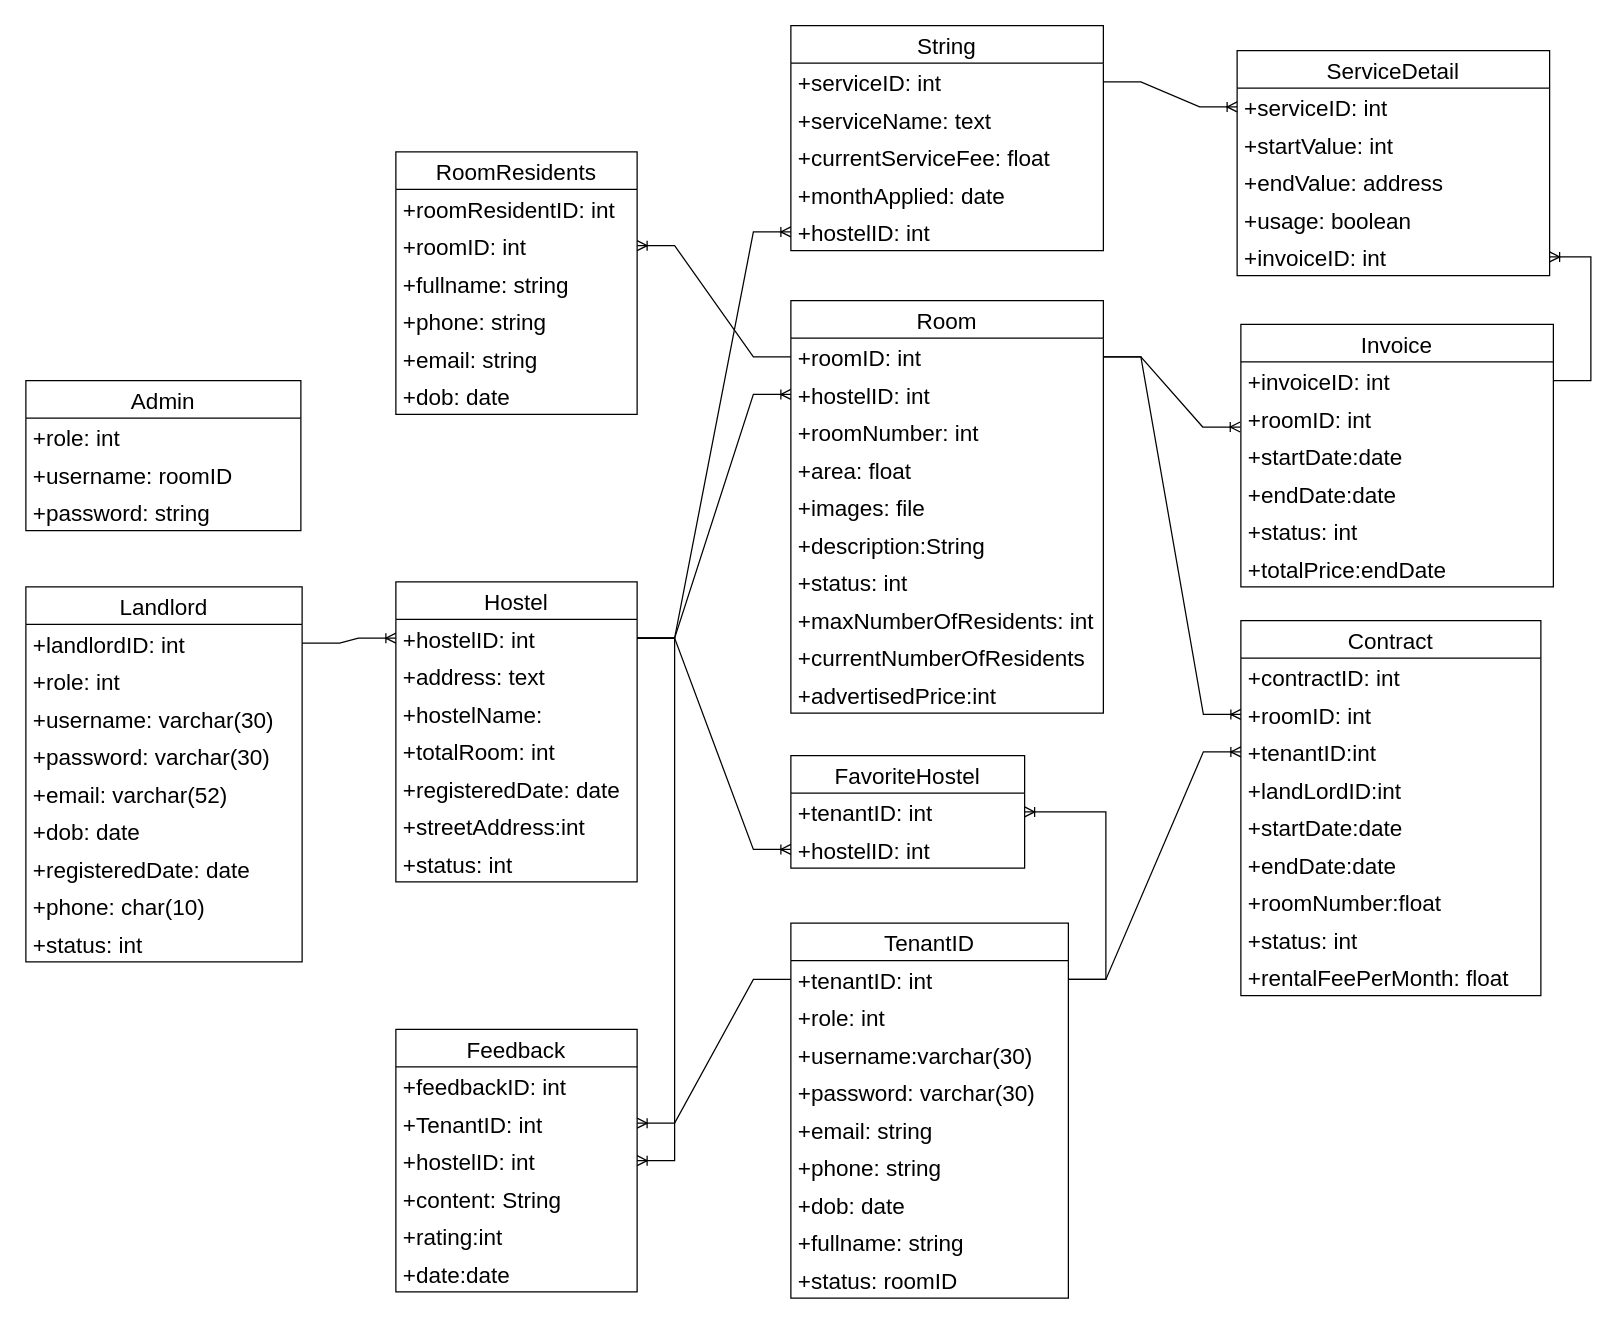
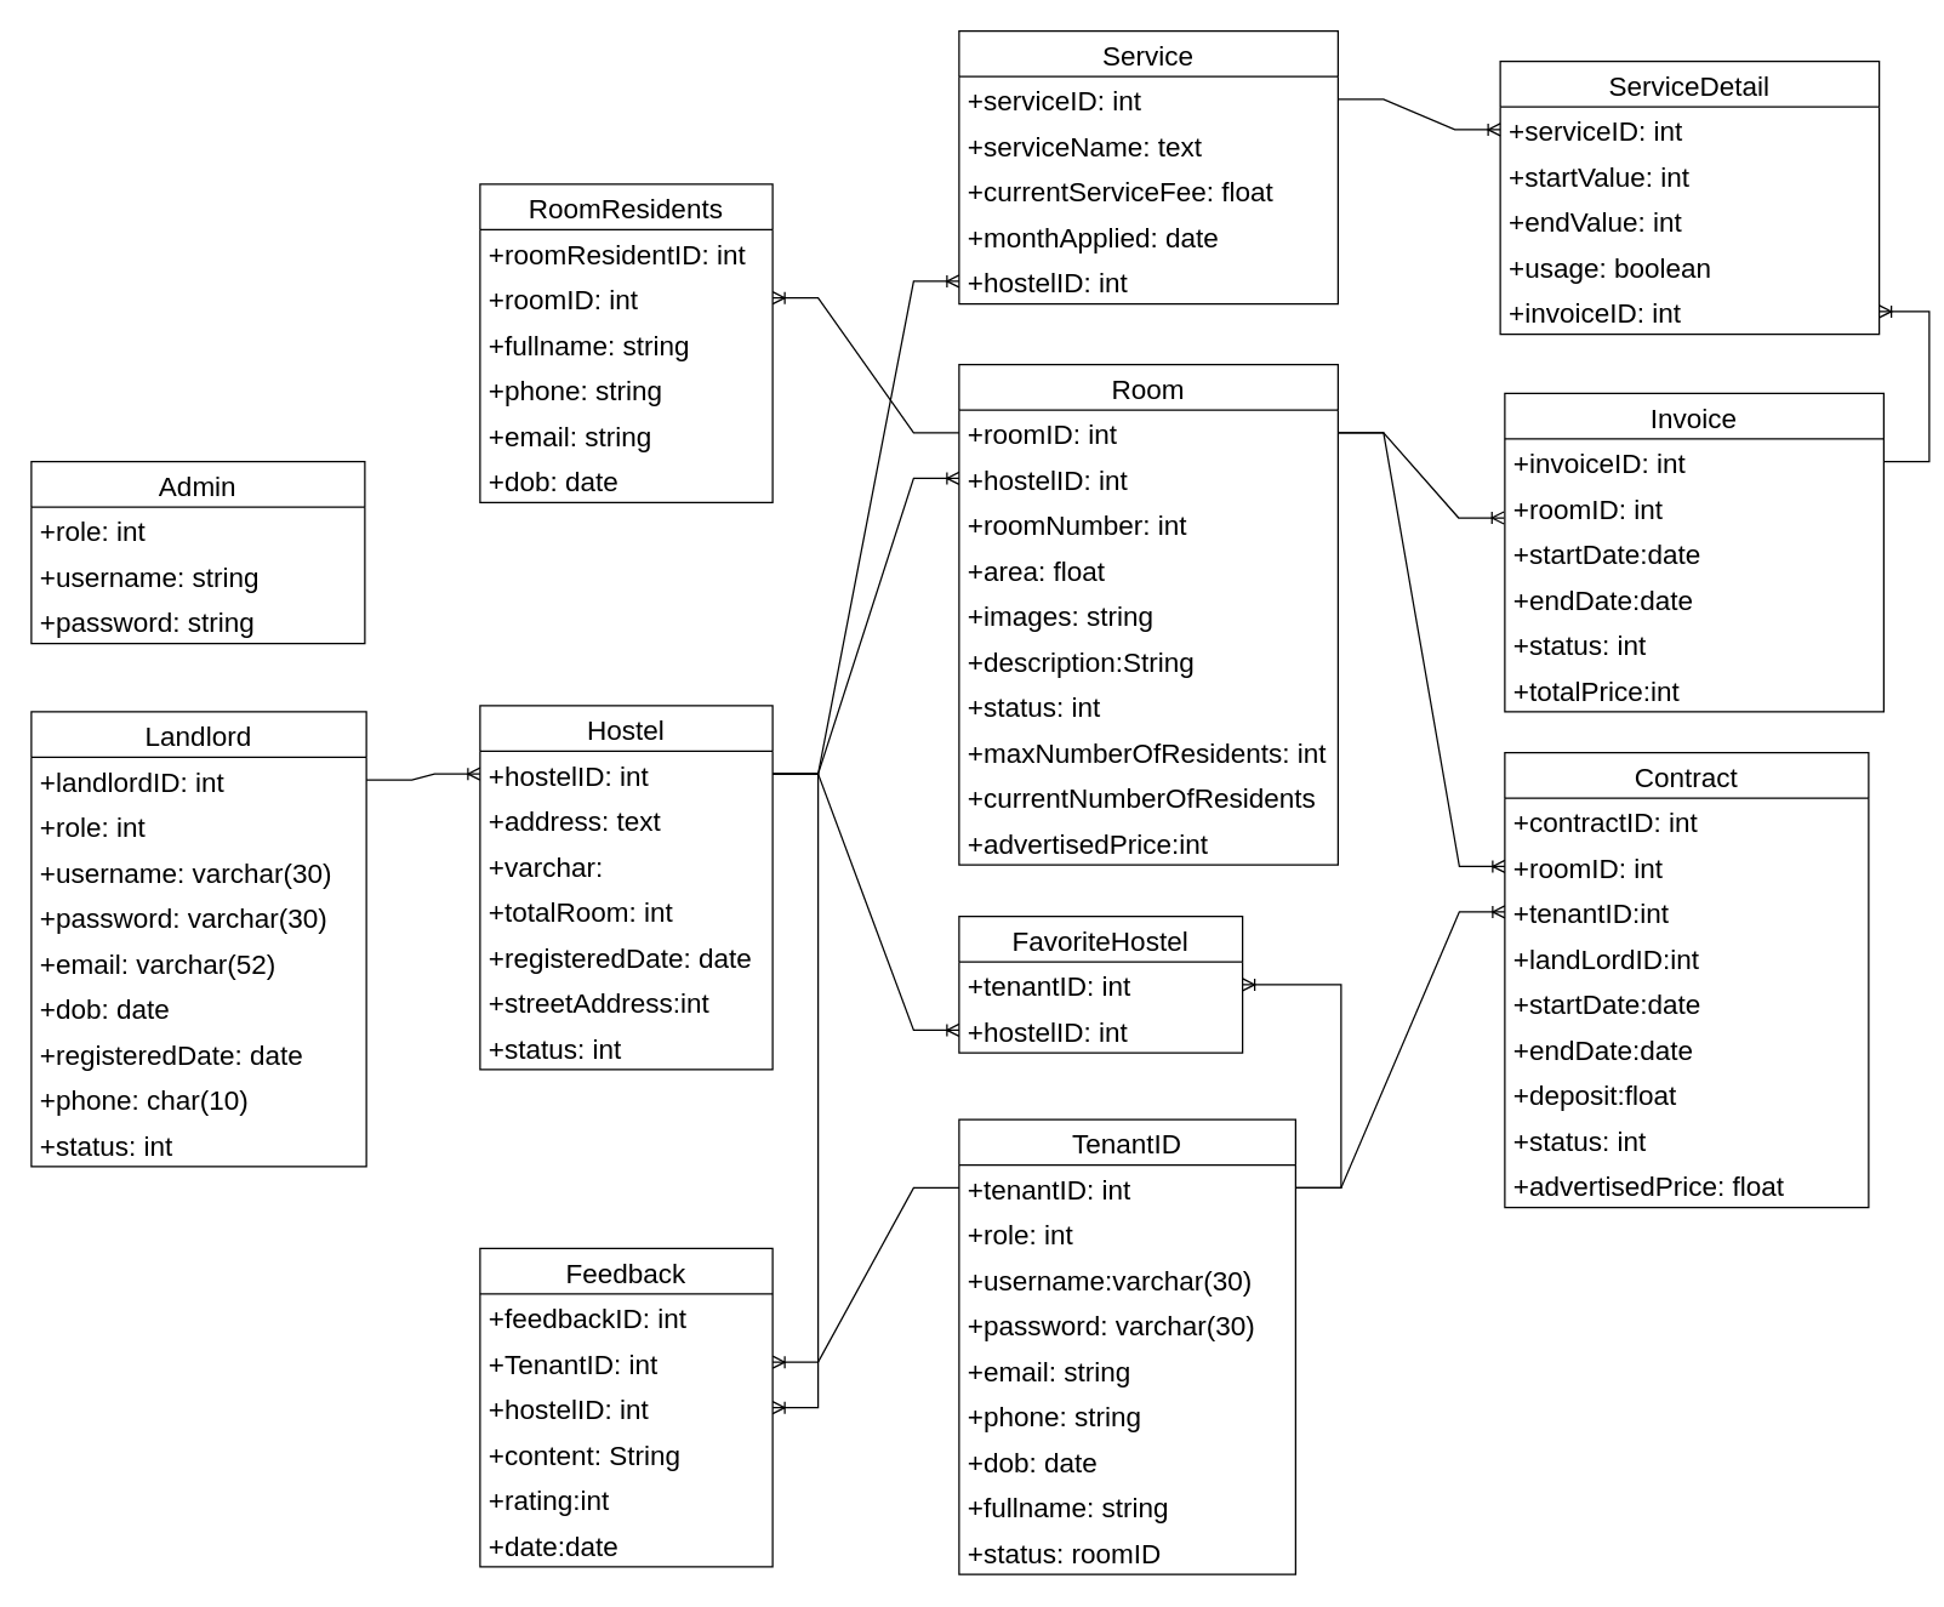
- <mxCell id="89" value="String" style="swimlane;fontStyle=0;childLayout=stackLayout;horizontal=1;startSize=30;horizontalStack=0;resizeParent=1;resizeParentMax=0;resizeLast=0;collapsible=1;marginBottom=0;fontSize=18;" vertex="1" parent="1"><mxGeometry x="632" y="20" width="250" height="180" as="geometry" /></mxCell>
+ <mxCell id="89" value="Service" style="swimlane;fontStyle=0;childLayout=stackLayout;horizontal=1;startSize=30;horizontalStack=0;resizeParent=1;resizeParentMax=0;resizeLast=0;collapsible=1;marginBottom=0;fontSize=18;" vertex="1" parent="1"><mxGeometry x="632" y="20" width="250" height="180" as="geometry" /></mxCell>
- <mxCell id="98" value="+endValue: address" style="text;strokeColor=none;fillColor=none;align=left;verticalAlign=middle;spacingLeft=4;spacingRight=4;overflow=hidden;points=[[0,0.5],[1,0.5]];portConstraint=eastwest;rotatable=0;fontSize=18;" vertex="1" parent="95"><mxGeometry y="90" width="250" height="30" as="geometry" /></mxCell>
+ <mxCell id="98" value="+endValue: int" style="text;strokeColor=none;fillColor=none;align=left;verticalAlign=middle;spacingLeft=4;spacingRight=4;overflow=hidden;points=[[0,0.5],[1,0.5]];portConstraint=eastwest;rotatable=0;fontSize=18;" vertex="1" parent="95"><mxGeometry y="90" width="250" height="30" as="geometry" /></mxCell>
- <mxCell id="22" value="+username: roomID" style="text;strokeColor=none;fillColor=none;align=left;verticalAlign=middle;spacingLeft=4;spacingRight=4;overflow=hidden;points=[[0,0.5],[1,0.5]];portConstraint=eastwest;rotatable=0;fontSize=18;" vertex="1" parent="20"><mxGeometry y="60" width="220" height="30" as="geometry" /></mxCell>
+ <mxCell id="22" value="+username: string" style="text;strokeColor=none;fillColor=none;align=left;verticalAlign=middle;spacingLeft=4;spacingRight=4;overflow=hidden;points=[[0,0.5],[1,0.5]];portConstraint=eastwest;rotatable=0;fontSize=18;" vertex="1" parent="20"><mxGeometry y="60" width="220" height="30" as="geometry" /></mxCell>
- <mxCell id="46" value="+images: file" style="text;strokeColor=none;fillColor=none;align=left;verticalAlign=middle;spacingLeft=4;spacingRight=4;overflow=hidden;points=[[0,0.5],[1,0.5]];portConstraint=eastwest;rotatable=0;fontSize=18;" vertex="1" parent="41"><mxGeometry y="150" width="250" height="30" as="geometry" /></mxCell>
+ <mxCell id="46" value="+images: string" style="text;strokeColor=none;fillColor=none;align=left;verticalAlign=middle;spacingLeft=4;spacingRight=4;overflow=hidden;points=[[0,0.5],[1,0.5]];portConstraint=eastwest;rotatable=0;fontSize=18;" vertex="1" parent="41"><mxGeometry y="150" width="250" height="30" as="geometry" /></mxCell>
- <mxCell id="88" value="+totalPrice:endDate" style="text;strokeColor=none;fillColor=none;align=left;verticalAlign=middle;spacingLeft=4;spacingRight=4;overflow=hidden;points=[[0,0.5],[1,0.5]];portConstraint=eastwest;rotatable=0;fontSize=18;" vertex="1" parent="82"><mxGeometry y="180" width="250" height="30" as="geometry" /></mxCell>
+ <mxCell id="88" value="+totalPrice:int" style="text;strokeColor=none;fillColor=none;align=left;verticalAlign=middle;spacingLeft=4;spacingRight=4;overflow=hidden;points=[[0,0.5],[1,0.5]];portConstraint=eastwest;rotatable=0;fontSize=18;" vertex="1" parent="82"><mxGeometry y="180" width="250" height="30" as="geometry" /></mxCell>
- <mxCell id="15" value="+hostelName: " style="text;strokeColor=none;fillColor=none;align=left;verticalAlign=middle;spacingLeft=4;spacingRight=4;overflow=hidden;points=[[0,0.5],[1,0.5]];portConstraint=eastwest;rotatable=0;fontSize=18;" vertex="1" parent="12"><mxGeometry y="90" width="193" height="30" as="geometry" /></mxCell>
+ <mxCell id="15" value="+varchar: " style="text;strokeColor=none;fillColor=none;align=left;verticalAlign=middle;spacingLeft=4;spacingRight=4;overflow=hidden;points=[[0,0.5],[1,0.5]];portConstraint=eastwest;rotatable=0;fontSize=18;" vertex="1" parent="12"><mxGeometry y="90" width="193" height="30" as="geometry" /></mxCell>
- <mxCell id="61" value="+roomNumber:float" style="text;strokeColor=none;fillColor=none;align=left;verticalAlign=middle;spacingLeft=4;spacingRight=4;overflow=hidden;points=[[0,0.5],[1,0.5]];portConstraint=eastwest;rotatable=0;fontSize=18;" vertex="1" parent="54"><mxGeometry y="210" width="240" height="30" as="geometry" /></mxCell>
+ <mxCell id="61" value="+deposit:float" style="text;strokeColor=none;fillColor=none;align=left;verticalAlign=middle;spacingLeft=4;spacingRight=4;overflow=hidden;points=[[0,0.5],[1,0.5]];portConstraint=eastwest;rotatable=0;fontSize=18;" vertex="1" parent="54"><mxGeometry y="210" width="240" height="30" as="geometry" /></mxCell>
- <mxCell id="63" value="+rentalFeePerMonth: float" style="text;strokeColor=none;fillColor=none;align=left;verticalAlign=middle;spacingLeft=4;spacingRight=4;overflow=hidden;points=[[0,0.5],[1,0.5]];portConstraint=eastwest;rotatable=0;fontSize=18;" vertex="1" parent="54"><mxGeometry y="270" width="240" height="30" as="geometry" /></mxCell>
+ <mxCell id="63" value="+advertisedPrice: float" style="text;strokeColor=none;fillColor=none;align=left;verticalAlign=middle;spacingLeft=4;spacingRight=4;overflow=hidden;points=[[0,0.5],[1,0.5]];portConstraint=eastwest;rotatable=0;fontSize=18;" vertex="1" parent="54"><mxGeometry y="270" width="240" height="30" as="geometry" /></mxCell>
